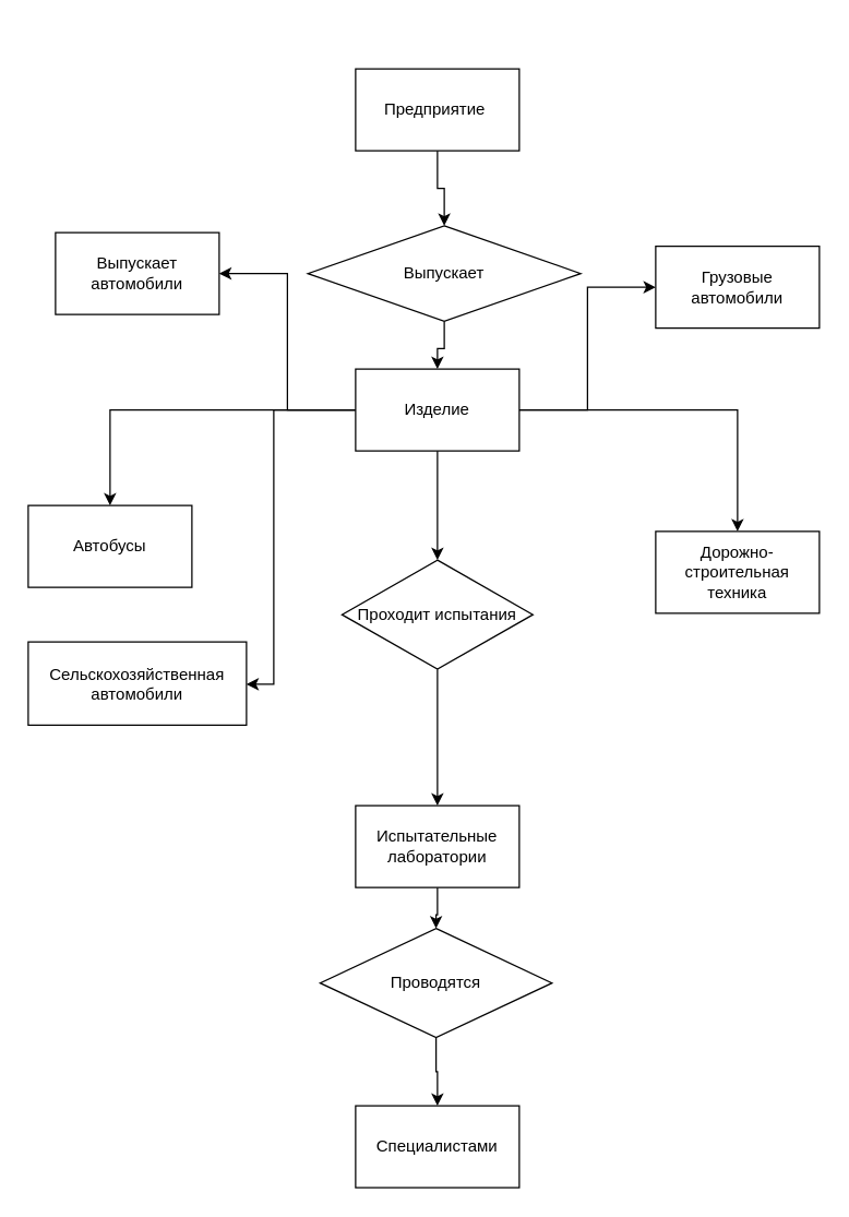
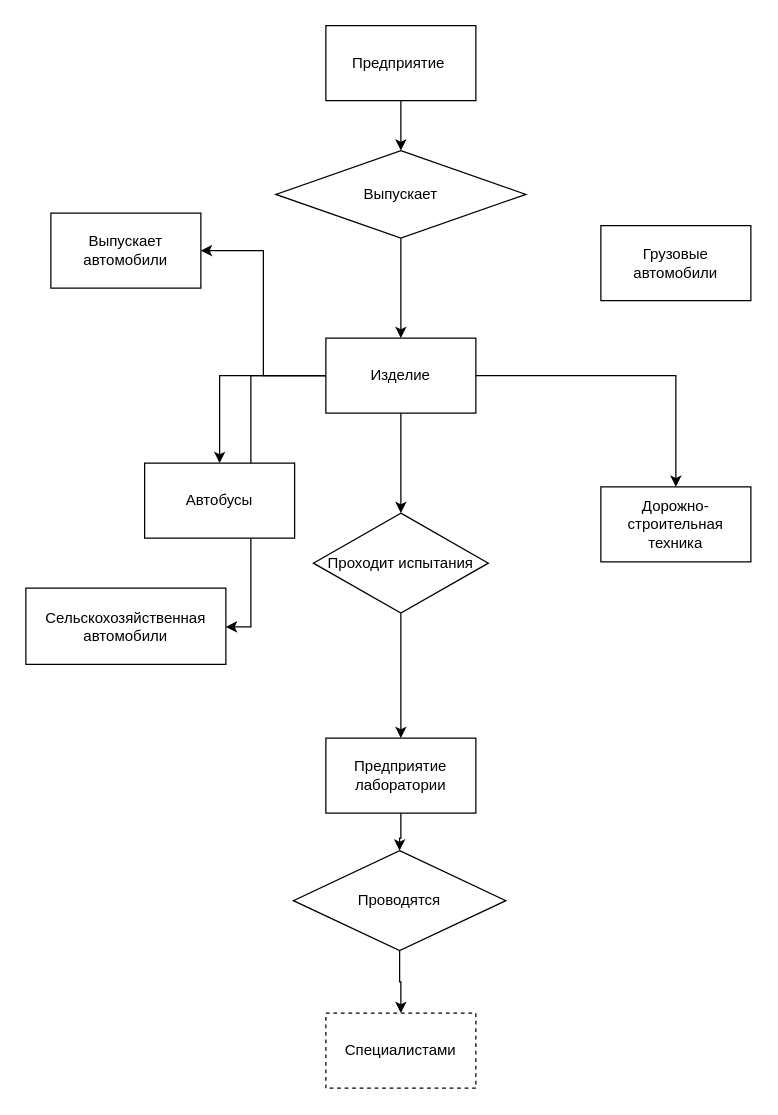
- <mxCell id="3" value="Предприятие&amp;nbsp;" style="whiteSpace=wrap;html=1;" vertex="1" parent="1"><mxGeometry x="260" y="50" width="120" height="60" as="geometry" /></mxCell>
+ <mxCell id="3" value="Предприятие&amp;nbsp;" style="whiteSpace=wrap;html=1;" vertex="1" parent="1"><mxGeometry x="260" y="20" width="120" height="60" as="geometry" /></mxCell>
- <mxCell id="5" value="Выпускает" style="rhombus;whiteSpace=wrap;html=1;" vertex="1" parent="1"><mxGeometry x="225" y="165" width="200" height="70" as="geometry" /></mxCell>
+ <mxCell id="5" value="Выпускает" style="rhombus;whiteSpace=wrap;html=1;" vertex="1" parent="1"><mxGeometry x="220" y="120" width="200" height="70" as="geometry" /></mxCell>
- <mxCell id="7" style="edgeStyle=orthogonalEdgeStyle;rounded=0;orthogonalLoop=1;jettySize=auto;html=1;entryX=0;entryY=0.5;entryDx=0;entryDy=0;" edge="1" parent="1" source="12" target="13"><mxGeometry relative="1" as="geometry" /></mxCell>
- <mxCell id="15" value="Автобусы" style="whiteSpace=wrap;html=1;" vertex="1" parent="1"><mxGeometry x="20" y="370" width="120" height="60" as="geometry" /></mxCell>
+ <mxCell id="15" value="Автобусы" style="whiteSpace=wrap;html=1;" vertex="1" parent="1"><mxGeometry x="115" y="370" width="120" height="60" as="geometry" /></mxCell>
- <mxCell id="21" value="Испытательные лаборатории" style="whiteSpace=wrap;html=1;" vertex="1" parent="1"><mxGeometry x="260" y="590" width="120" height="60" as="geometry" /></mxCell>
+ <mxCell id="21" value="Предприятие лаборатории" style="whiteSpace=wrap;html=1;" vertex="1" parent="1"><mxGeometry x="260" y="590" width="120" height="60" as="geometry" /></mxCell>
- <mxCell id="22" value="Специалистами" style="whiteSpace=wrap;html=1;" vertex="1" parent="1"><mxGeometry x="260" y="810" width="120" height="60" as="geometry" /></mxCell>
+ <mxCell id="22" value="Специалистами" style="whiteSpace=wrap;html=1;dashed=1;" vertex="1" parent="1"><mxGeometry x="260" y="810" width="120" height="60" as="geometry" /></mxCell>
